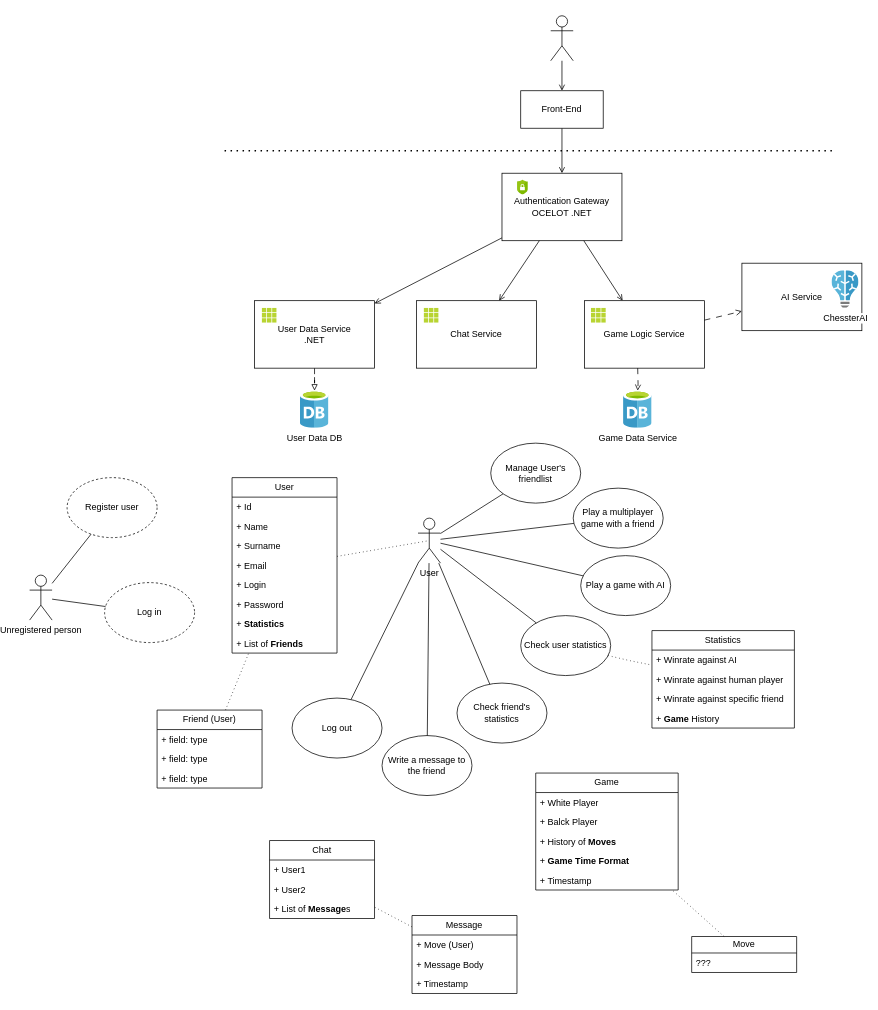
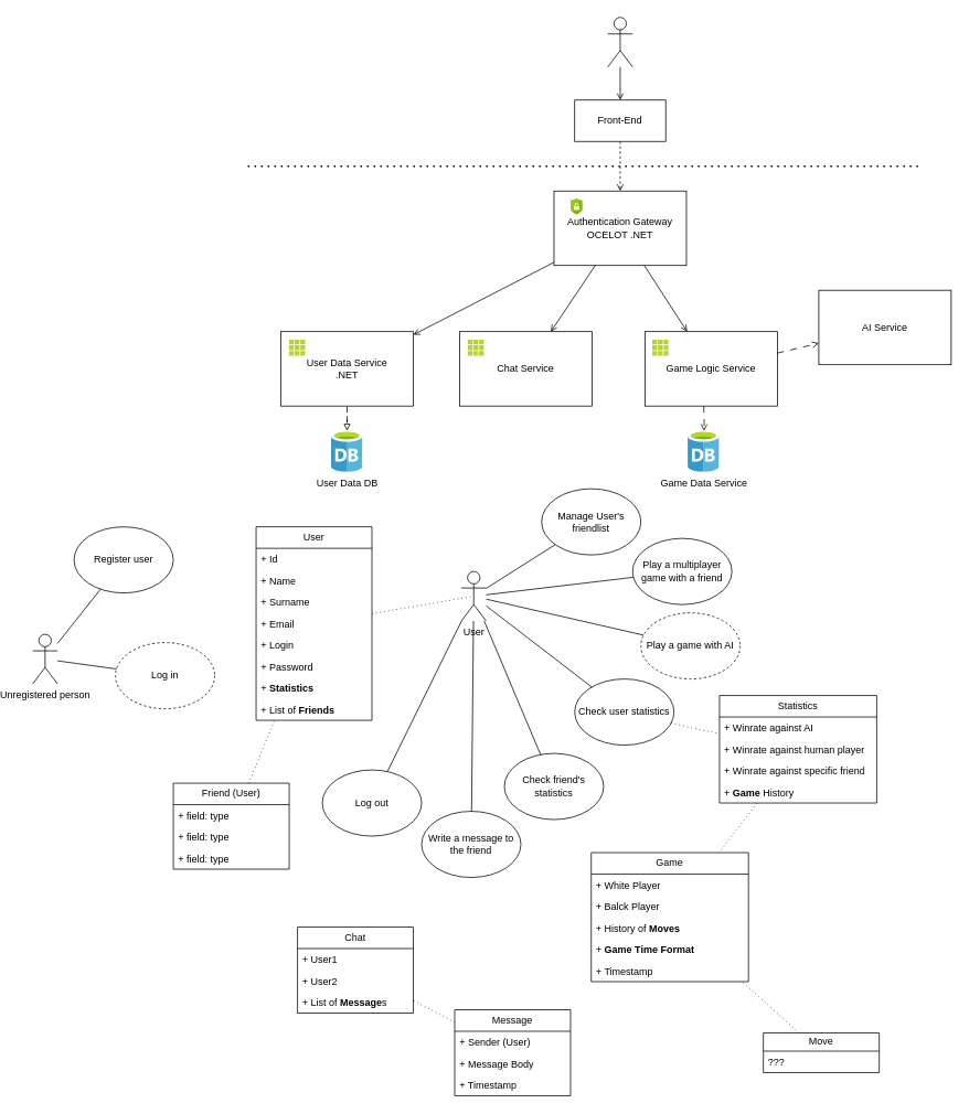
- <mxCell id="7" value="" style="edgeStyle=orthogonalEdgeStyle;rounded=0;orthogonalLoop=1;jettySize=auto;html=1;endArrow=open;endFill=0;" parent="1" source="8" target="10" edge="1"><mxGeometry relative="1" as="geometry" /></mxCell>
+ <mxCell id="7" value="" style="edgeStyle=orthogonalEdgeStyle;rounded=0;orthogonalLoop=1;jettySize=auto;html=1;endArrow=open;endFill=0;dashed=1;" parent="1" source="8" target="10" edge="1"><mxGeometry relative="1" as="geometry" /></mxCell>
- <mxCell id="85" value="ChessterAI" style="image;sketch=0;aspect=fixed;html=1;points=[];align=center;fontSize=12;image=img/lib/mscae/Batch_AI.svg;" parent="1" vertex="1"><mxGeometry x="1090" y="360" width="36" height="50" as="geometry" /></mxCell>
- <mxCell id="77" value="Register user" style="ellipse;whiteSpace=wrap;html=1;dashed=1;" parent="1" vertex="1"><mxGeometry x="70" y="636" width="120" height="80" as="geometry" /></mxCell>
+ <mxCell id="77" value="Register user" style="ellipse;whiteSpace=wrap;html=1;" parent="1" vertex="1"><mxGeometry x="70" y="636" width="120" height="80" as="geometry" /></mxCell>
- <mxCell id="25" value="Play a game with AI" style="ellipse;whiteSpace=wrap;html=1;" parent="1" vertex="1"><mxGeometry x="755" y="740" width="120" height="80" as="geometry" /></mxCell>
+ <mxCell id="25" value="Play a game with AI" style="ellipse;whiteSpace=wrap;html=1;dashed=1;" parent="1" vertex="1"><mxGeometry x="755" y="740" width="120" height="80" as="geometry" /></mxCell>
+ <mxCell id="44" value="" style="rounded=0;orthogonalLoop=1;jettySize=auto;html=1;dashed=1;dashPattern=1 4;endArrow=none;endFill=0;" parent="1" source="45" target="51" edge="1"><mxGeometry relative="1" as="geometry" /></mxCell>
- <mxCell id="72" value="+ Move (User)" style="text;strokeColor=none;fillColor=none;align=left;verticalAlign=top;spacingLeft=4;spacingRight=4;overflow=hidden;rotatable=0;points=[[0,0.5],[1,0.5]];portConstraint=eastwest;whiteSpace=wrap;html=1;" parent="71" vertex="1"><mxGeometry y="26" width="140" height="26" as="geometry" /></mxCell>
+ <mxCell id="72" value="+ Sender (User)" style="text;strokeColor=none;fillColor=none;align=left;verticalAlign=top;spacingLeft=4;spacingRight=4;overflow=hidden;rotatable=0;points=[[0,0.5],[1,0.5]];portConstraint=eastwest;whiteSpace=wrap;html=1;" parent="71" vertex="1"><mxGeometry y="26" width="140" height="26" as="geometry" /></mxCell>
